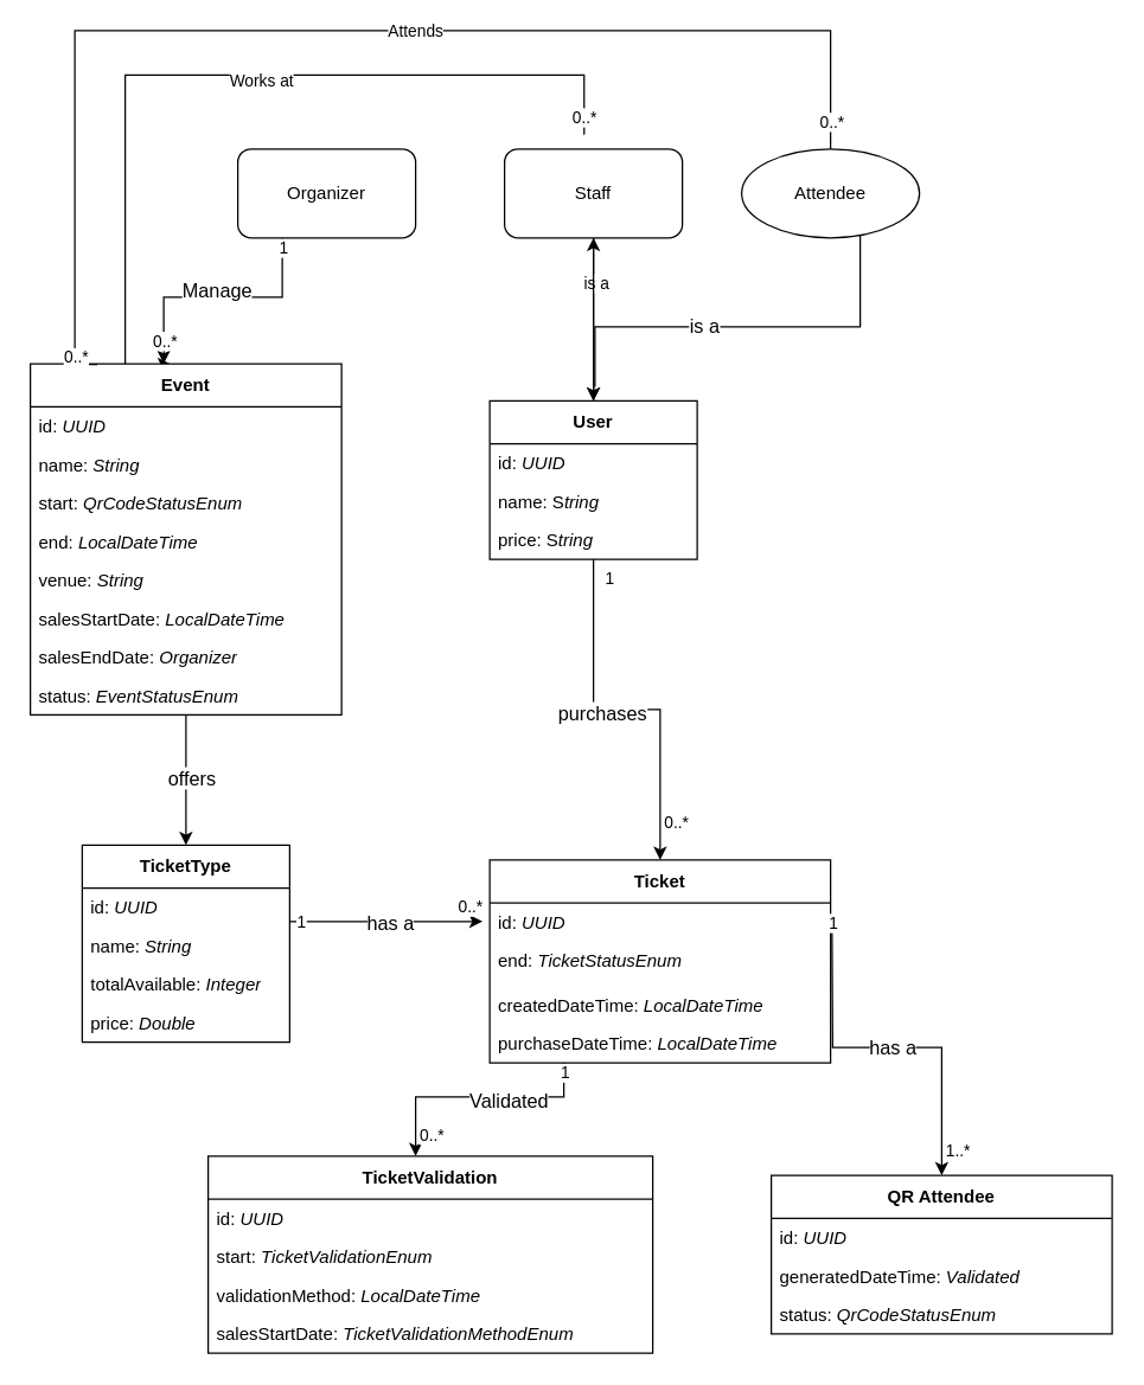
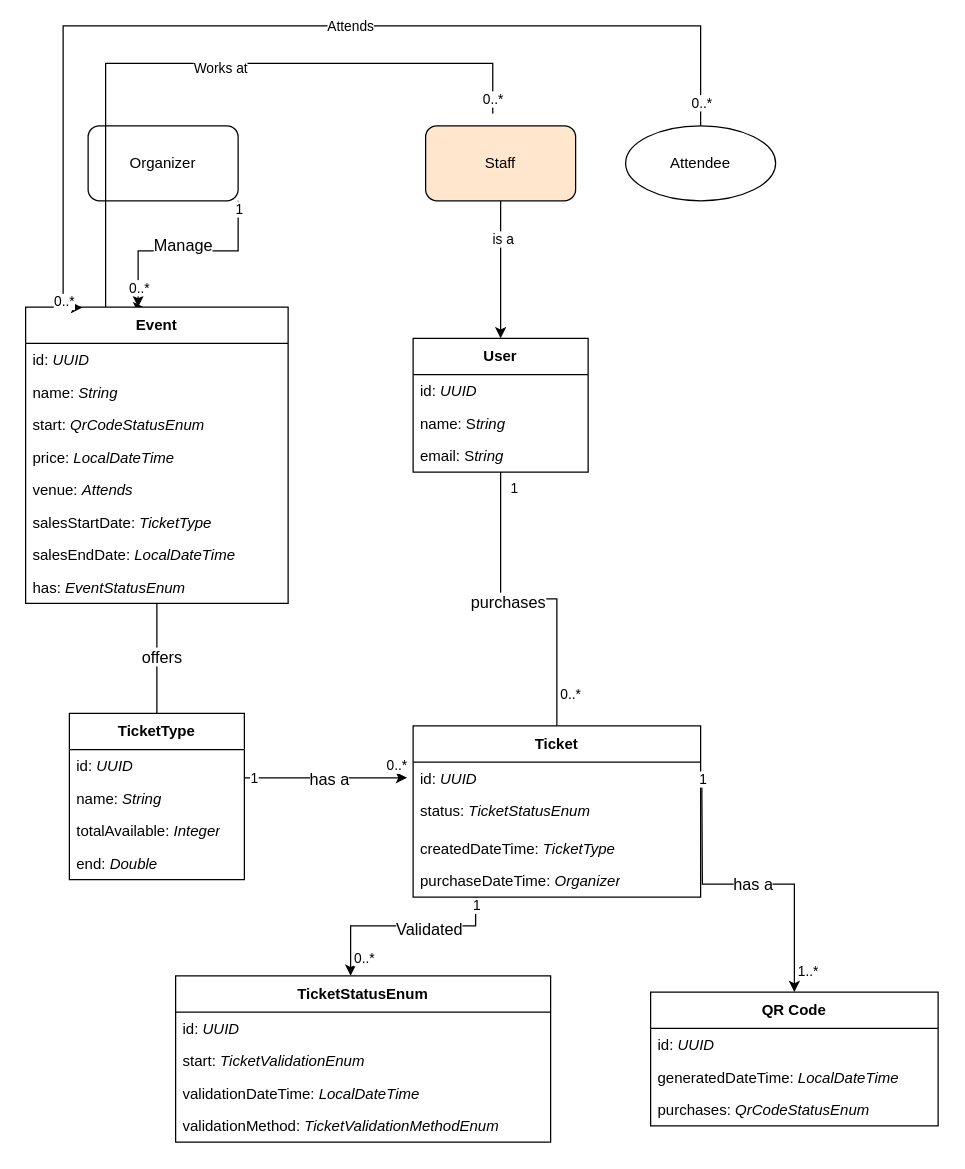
- <mxCell id="6" value="Organizer" style="rounded=1;whiteSpace=wrap;html=1;" vertex="1" parent="1"><mxGeometry x="160" y="100" width="120" height="60" as="geometry" /></mxCell>
+ <mxCell id="6" value="Organizer" style="rounded=1;whiteSpace=wrap;html=1;" vertex="1" parent="1"><mxGeometry x="70" y="100" width="120" height="60" as="geometry" /></mxCell>
- <mxCell id="13" value="Staff" style="rounded=1;whiteSpace=wrap;html=1;" vertex="1" parent="1"><mxGeometry x="340" y="100" width="120" height="60" as="geometry" /></mxCell>
+ <mxCell id="13" value="Staff" style="rounded=1;whiteSpace=wrap;html=1;fillColor=#ffe6cc;" vertex="1" parent="1"><mxGeometry x="340" y="100" width="120" height="60" as="geometry" /></mxCell>
- <mxCell id="14" style="edgeStyle=orthogonalEdgeStyle;rounded=0;orthogonalLoop=1;jettySize=auto;html=1;entryX=0.5;entryY=0;entryDx=0;entryDy=0;" edge="1" parent="1" source="16" target="33"><mxGeometry relative="1" as="geometry"><mxPoint x="400" y="250" as="targetPoint" /><Array as="points"><mxPoint x="580" y="220" /><mxPoint x="401" y="220" /><mxPoint x="401" y="260" /><mxPoint x="400" y="260" /></Array></mxGeometry></mxCell>
- <mxCell id="15" value="is a" style="edgeLabel;html=1;align=center;verticalAlign=middle;resizable=0;points=[];fontSize=13;" vertex="1" connectable="0" parent="14"><mxGeometry x="0.148" y="-1" relative="1" as="geometry"><mxPoint as="offset" /></mxGeometry></mxCell>
- <mxCell id="37" style="edgeStyle=orthogonalEdgeStyle;rounded=0;orthogonalLoop=1;jettySize=auto;html=1;entryX=0.215;entryY=0.002;entryDx=0;entryDy=0;exitX=0.5;exitY=0;exitDx=0;exitDy=0;entryPerimeter=0;endArrow=none;" edge="1" parent="1" source="16" target="19"><mxGeometry relative="1" as="geometry"><mxPoint x="524.06" y="70" as="sourcePoint" /><mxPoint x="50" y="223.48" as="targetPoint" /><Array as="points"><mxPoint x="560" y="20" /><mxPoint x="50" y="20" /><mxPoint x="50" y="245" /></Array></mxGeometry></mxCell>
+ <mxCell id="37" style="edgeStyle=orthogonalEdgeStyle;rounded=0;orthogonalLoop=1;jettySize=auto;html=1;entryX=0.215;entryY=0.002;entryDx=0;entryDy=0;exitX=0.5;exitY=0;exitDx=0;exitDy=0;entryPerimeter=0;" edge="1" parent="1" source="16" target="19"><mxGeometry relative="1" as="geometry"><mxPoint x="524.06" y="70" as="sourcePoint" /><mxPoint x="50" y="223.48" as="targetPoint" /><Array as="points"><mxPoint x="560" y="20" /><mxPoint x="50" y="20" /><mxPoint x="50" y="245" /></Array></mxGeometry></mxCell>
- <mxCell id="28" value="" style="edgeStyle=orthogonalEdgeStyle;rounded=0;orthogonalLoop=1;jettySize=auto;html=1;fontSize=13;" edge="1" parent="1" source="33" target="13"><mxGeometry relative="1" as="geometry" /></mxCell>
- <mxCell id="36" value="price&lt;span style=&quot;color: light-dark(rgb(0, 0, 0), rgb(255, 255, 255)); background-color: transparent;&quot;&gt;: S&lt;i&gt;tring&lt;/i&gt;&lt;/span&gt;" style="text;strokeColor=none;fillColor=none;align=left;verticalAlign=top;spacingLeft=4;spacingRight=4;overflow=hidden;rotatable=0;points=[[0,0.5],[1,0.5]];portConstraint=eastwest;whiteSpace=wrap;html=1;" vertex="1" parent="33"><mxGeometry y="81" width="140" height="26" as="geometry" /></mxCell>
+ <mxCell id="36" value="email&lt;span style=&quot;color: light-dark(rgb(0, 0, 0), rgb(255, 255, 255)); background-color: transparent;&quot;&gt;: S&lt;i&gt;tring&lt;/i&gt;&lt;/span&gt;" style="text;strokeColor=none;fillColor=none;align=left;verticalAlign=top;spacingLeft=4;spacingRight=4;overflow=hidden;rotatable=0;points=[[0,0.5],[1,0.5]];portConstraint=eastwest;whiteSpace=wrap;html=1;" vertex="1" parent="33"><mxGeometry y="81" width="140" height="26" as="geometry" /></mxCell>
- <mxCell id="23" value="end: &lt;i&gt;LocalDateTime&lt;/i&gt;" style="text;strokeColor=none;fillColor=none;align=left;verticalAlign=top;spacingLeft=4;spacingRight=4;overflow=hidden;rotatable=0;points=[[0,0.5],[1,0.5]];portConstraint=eastwest;whiteSpace=wrap;html=1;" vertex="1" parent="19"><mxGeometry y="107" width="210" height="26" as="geometry" /></mxCell>
+ <mxCell id="23" value="price: &lt;i&gt;LocalDateTime&lt;/i&gt;" style="text;strokeColor=none;fillColor=none;align=left;verticalAlign=top;spacingLeft=4;spacingRight=4;overflow=hidden;rotatable=0;points=[[0,0.5],[1,0.5]];portConstraint=eastwest;whiteSpace=wrap;html=1;" vertex="1" parent="19"><mxGeometry y="107" width="210" height="26" as="geometry" /></mxCell>
- <mxCell id="24" value="venue: &lt;i&gt;String&lt;/i&gt;" style="text;strokeColor=none;fillColor=none;align=left;verticalAlign=top;spacingLeft=4;spacingRight=4;overflow=hidden;rotatable=0;points=[[0,0.5],[1,0.5]];portConstraint=eastwest;whiteSpace=wrap;html=1;" vertex="1" parent="19"><mxGeometry y="133" width="210" height="26" as="geometry" /></mxCell>
+ <mxCell id="24" value="venue: &lt;i&gt;Attends&lt;/i&gt;" style="text;strokeColor=none;fillColor=none;align=left;verticalAlign=top;spacingLeft=4;spacingRight=4;overflow=hidden;rotatable=0;points=[[0,0.5],[1,0.5]];portConstraint=eastwest;whiteSpace=wrap;html=1;" vertex="1" parent="19"><mxGeometry y="133" width="210" height="26" as="geometry" /></mxCell>
- <mxCell id="25" value="salesStartDate: &lt;i&gt;LocalDateTime&lt;/i&gt;" style="text;strokeColor=none;fillColor=none;align=left;verticalAlign=top;spacingLeft=4;spacingRight=4;overflow=hidden;rotatable=0;points=[[0,0.5],[1,0.5]];portConstraint=eastwest;whiteSpace=wrap;html=1;" vertex="1" parent="19"><mxGeometry y="159" width="210" height="26" as="geometry" /></mxCell>
+ <mxCell id="25" value="salesStartDate: &lt;i&gt;TicketType&lt;/i&gt;" style="text;strokeColor=none;fillColor=none;align=left;verticalAlign=top;spacingLeft=4;spacingRight=4;overflow=hidden;rotatable=0;points=[[0,0.5],[1,0.5]];portConstraint=eastwest;whiteSpace=wrap;html=1;" vertex="1" parent="19"><mxGeometry y="159" width="210" height="26" as="geometry" /></mxCell>
- <mxCell id="26" value="salesEndDate:&amp;nbsp;&lt;i&gt;Organizer&lt;/i&gt;" style="text;strokeColor=none;fillColor=none;align=left;verticalAlign=top;spacingLeft=4;spacingRight=4;overflow=hidden;rotatable=0;points=[[0,0.5],[1,0.5]];portConstraint=eastwest;whiteSpace=wrap;html=1;" vertex="1" parent="19"><mxGeometry y="185" width="210" height="26" as="geometry" /></mxCell>
+ <mxCell id="26" value="salesEndDate:&amp;nbsp;&lt;i&gt;LocalDateTime&lt;/i&gt;" style="text;strokeColor=none;fillColor=none;align=left;verticalAlign=top;spacingLeft=4;spacingRight=4;overflow=hidden;rotatable=0;points=[[0,0.5],[1,0.5]];portConstraint=eastwest;whiteSpace=wrap;html=1;" vertex="1" parent="19"><mxGeometry y="185" width="210" height="26" as="geometry" /></mxCell>
- <mxCell id="27" value="status: &lt;i&gt;EventStatusEnum&lt;/i&gt;" style="text;strokeColor=none;fillColor=none;align=left;verticalAlign=top;spacingLeft=4;spacingRight=4;overflow=hidden;rotatable=0;points=[[0,0.5],[1,0.5]];portConstraint=eastwest;whiteSpace=wrap;html=1;" vertex="1" parent="19"><mxGeometry y="211" width="210" height="26" as="geometry" /></mxCell>
+ <mxCell id="27" value="has: &lt;i&gt;EventStatusEnum&lt;/i&gt;" style="text;strokeColor=none;fillColor=none;align=left;verticalAlign=top;spacingLeft=4;spacingRight=4;overflow=hidden;rotatable=0;points=[[0,0.5],[1,0.5]];portConstraint=eastwest;whiteSpace=wrap;html=1;" vertex="1" parent="19"><mxGeometry y="211" width="210" height="26" as="geometry" /></mxCell>
- <mxCell id="17" style="edgeStyle=orthogonalEdgeStyle;rounded=0;orthogonalLoop=1;jettySize=auto;html=1;entryX=0.5;entryY=0;entryDx=0;entryDy=0;" edge="1" parent="1" source="19" target="50"><mxGeometry relative="1" as="geometry" /></mxCell>
+ <mxCell id="17" style="edgeStyle=orthogonalEdgeStyle;rounded=0;orthogonalLoop=1;jettySize=auto;html=1;entryX=0.5;entryY=0;entryDx=0;entryDy=0;endArrow=none;" edge="1" parent="1" source="19" target="50"><mxGeometry relative="1" as="geometry" /></mxCell>
- <mxCell id="29" style="edgeStyle=orthogonalEdgeStyle;rounded=0;orthogonalLoop=1;jettySize=auto;html=1;entryX=0.5;entryY=0;entryDx=0;entryDy=0;" edge="1" parent="1" source="33" target="45"><mxGeometry relative="1" as="geometry" /></mxCell>
+ <mxCell id="29" style="edgeStyle=orthogonalEdgeStyle;rounded=0;orthogonalLoop=1;jettySize=auto;html=1;entryX=0.5;entryY=0;entryDx=0;entryDy=0;endArrow=none;" edge="1" parent="1" source="33" target="45"><mxGeometry relative="1" as="geometry" /></mxCell>
- <mxCell id="47" value="&lt;div&gt;end:&amp;nbsp;&lt;i&gt;TicketStatusEnum&lt;/i&gt;&lt;/div&gt;&lt;div&gt;&lt;br&gt;&lt;/div&gt;" style="text;strokeColor=none;fillColor=none;align=left;verticalAlign=top;spacingLeft=4;spacingRight=4;overflow=hidden;rotatable=0;points=[[0,0.5],[1,0.5]];portConstraint=eastwest;whiteSpace=wrap;html=1;" vertex="1" parent="45"><mxGeometry y="55" width="230" height="30" as="geometry" /></mxCell>
+ <mxCell id="47" value="&lt;div&gt;status:&amp;nbsp;&lt;i&gt;TicketStatusEnum&lt;/i&gt;&lt;/div&gt;&lt;div&gt;&lt;br&gt;&lt;/div&gt;" style="text;strokeColor=none;fillColor=none;align=left;verticalAlign=top;spacingLeft=4;spacingRight=4;overflow=hidden;rotatable=0;points=[[0,0.5],[1,0.5]];portConstraint=eastwest;whiteSpace=wrap;html=1;" vertex="1" parent="45"><mxGeometry y="55" width="230" height="30" as="geometry" /></mxCell>
- <mxCell id="48" value="&lt;div&gt;createdDateTime:&amp;nbsp;&lt;i&gt;LocalDateTime&lt;/i&gt;&lt;/div&gt;&lt;div&gt;&lt;br&gt;&lt;/div&gt;" style="text;strokeColor=none;fillColor=none;align=left;verticalAlign=top;spacingLeft=4;spacingRight=4;overflow=hidden;rotatable=0;points=[[0,0.5],[1,0.5]];portConstraint=eastwest;whiteSpace=wrap;html=1;" vertex="1" parent="45"><mxGeometry y="85" width="230" height="26" as="geometry" /></mxCell>
+ <mxCell id="48" value="&lt;div&gt;createdDateTime:&amp;nbsp;&lt;i&gt;TicketType&lt;/i&gt;&lt;/div&gt;&lt;div&gt;&lt;br&gt;&lt;/div&gt;" style="text;strokeColor=none;fillColor=none;align=left;verticalAlign=top;spacingLeft=4;spacingRight=4;overflow=hidden;rotatable=0;points=[[0,0.5],[1,0.5]];portConstraint=eastwest;whiteSpace=wrap;html=1;" vertex="1" parent="45"><mxGeometry y="85" width="230" height="26" as="geometry" /></mxCell>
- <mxCell id="54" value="price: &lt;i&gt;Double&lt;/i&gt;" style="text;strokeColor=none;fillColor=none;align=left;verticalAlign=top;spacingLeft=4;spacingRight=4;overflow=hidden;rotatable=0;points=[[0,0.5],[1,0.5]];portConstraint=eastwest;whiteSpace=wrap;html=1;" vertex="1" parent="50"><mxGeometry y="107" width="140" height="26" as="geometry" /></mxCell>
+ <mxCell id="54" value="end: &lt;i&gt;Double&lt;/i&gt;" style="text;strokeColor=none;fillColor=none;align=left;verticalAlign=top;spacingLeft=4;spacingRight=4;overflow=hidden;rotatable=0;points=[[0,0.5],[1,0.5]];portConstraint=eastwest;whiteSpace=wrap;html=1;" vertex="1" parent="50"><mxGeometry y="107" width="140" height="26" as="geometry" /></mxCell>
- <mxCell id="49" value="purchaseDateTime:&amp;nbsp;&lt;i style=&quot;color: light-dark(rgb(0, 0, 0), rgb(255, 255, 255)); background-color: transparent;&quot;&gt;LocalDateTime&lt;/i&gt;" style="text;strokeColor=none;fillColor=none;align=left;verticalAlign=top;spacingLeft=4;spacingRight=4;overflow=hidden;rotatable=0;points=[[0,0.5],[1,0.5]];portConstraint=eastwest;whiteSpace=wrap;html=1;" vertex="1" parent="45"><mxGeometry y="111" width="230" height="26" as="geometry" /></mxCell>
+ <mxCell id="49" value="purchaseDateTime:&amp;nbsp;&lt;i style=&quot;color: light-dark(rgb(0, 0, 0), rgb(255, 255, 255)); background-color: transparent;&quot;&gt;Organizer&lt;/i&gt;" style="text;strokeColor=none;fillColor=none;align=left;verticalAlign=top;spacingLeft=4;spacingRight=4;overflow=hidden;rotatable=0;points=[[0,0.5],[1,0.5]];portConstraint=eastwest;whiteSpace=wrap;html=1;" vertex="1" parent="45"><mxGeometry y="111" width="230" height="26" as="geometry" /></mxCell>
- <mxCell id="63" value="TicketValidation" style="swimlane;fontStyle=1;align=center;verticalAlign=middle;childLayout=stackLayout;horizontal=1;startSize=29;horizontalStack=0;resizeParent=1;resizeParentMax=0;resizeLast=0;collapsible=0;marginBottom=0;html=1;whiteSpace=wrap;" vertex="1" parent="1"><mxGeometry x="140" y="780" width="300" height="133" as="geometry" /></mxCell>
+ <mxCell id="63" value="TicketStatusEnum" style="swimlane;fontStyle=1;align=center;verticalAlign=middle;childLayout=stackLayout;horizontal=1;startSize=29;horizontalStack=0;resizeParent=1;resizeParentMax=0;resizeLast=0;collapsible=0;marginBottom=0;html=1;whiteSpace=wrap;" vertex="1" parent="1"><mxGeometry x="140" y="780" width="300" height="133" as="geometry" /></mxCell>
- <mxCell id="55" value="QR Attendee" style="swimlane;fontStyle=1;align=center;verticalAlign=middle;childLayout=stackLayout;horizontal=1;startSize=29;horizontalStack=0;resizeParent=1;resizeParentMax=0;resizeLast=0;collapsible=0;marginBottom=0;html=1;whiteSpace=wrap;" vertex="1" parent="1"><mxGeometry x="520" y="793" width="230" height="107" as="geometry" /></mxCell>
+ <mxCell id="55" value="QR Code" style="swimlane;fontStyle=1;align=center;verticalAlign=middle;childLayout=stackLayout;horizontal=1;startSize=29;horizontalStack=0;resizeParent=1;resizeParentMax=0;resizeLast=0;collapsible=0;marginBottom=0;html=1;whiteSpace=wrap;" vertex="1" parent="1"><mxGeometry x="520" y="793" width="230" height="107" as="geometry" /></mxCell>
- <mxCell id="57" value="&lt;span style=&quot;text-align: center;&quot;&gt;generatedDateTime: &lt;i&gt;Validated&lt;/i&gt;&lt;/span&gt;" style="text;strokeColor=none;fillColor=none;align=left;verticalAlign=top;spacingLeft=4;spacingRight=4;overflow=hidden;rotatable=0;points=[[0,0.5],[1,0.5]];portConstraint=eastwest;whiteSpace=wrap;html=1;" vertex="1" parent="55"><mxGeometry y="55" width="230" height="26" as="geometry" /></mxCell>
+ <mxCell id="57" value="&lt;span style=&quot;text-align: center;&quot;&gt;generatedDateTime: &lt;i&gt;LocalDateTime&lt;/i&gt;&lt;/span&gt;" style="text;strokeColor=none;fillColor=none;align=left;verticalAlign=top;spacingLeft=4;spacingRight=4;overflow=hidden;rotatable=0;points=[[0,0.5],[1,0.5]];portConstraint=eastwest;whiteSpace=wrap;html=1;" vertex="1" parent="55"><mxGeometry y="55" width="230" height="26" as="geometry" /></mxCell>
- <mxCell id="66" value="&lt;div style=&quot;text-align: center;&quot;&gt;validationMethod: &lt;i&gt;LocalDateTime&lt;/i&gt;&lt;/div&gt;&lt;div&gt;&lt;br&gt;&lt;/div&gt;" style="text;strokeColor=none;fillColor=none;align=left;verticalAlign=top;spacingLeft=4;spacingRight=4;overflow=hidden;rotatable=0;points=[[0,0.5],[1,0.5]];portConstraint=eastwest;whiteSpace=wrap;html=1;" vertex="1" parent="63"><mxGeometry y="81" width="300" height="26" as="geometry" /></mxCell>
+ <mxCell id="66" value="&lt;div style=&quot;text-align: center;&quot;&gt;validationDateTime: &lt;i&gt;LocalDateTime&lt;/i&gt;&lt;/div&gt;&lt;div&gt;&lt;br&gt;&lt;/div&gt;" style="text;strokeColor=none;fillColor=none;align=left;verticalAlign=top;spacingLeft=4;spacingRight=4;overflow=hidden;rotatable=0;points=[[0,0.5],[1,0.5]];portConstraint=eastwest;whiteSpace=wrap;html=1;" vertex="1" parent="63"><mxGeometry y="81" width="300" height="26" as="geometry" /></mxCell>
- <mxCell id="58" value="&lt;span style=&quot;text-align: center;&quot;&gt;status: &lt;i&gt;QrCodeStatusEnum&lt;/i&gt;&lt;/span&gt;" style="text;strokeColor=none;fillColor=none;align=left;verticalAlign=top;spacingLeft=4;spacingRight=4;overflow=hidden;rotatable=0;points=[[0,0.5],[1,0.5]];portConstraint=eastwest;whiteSpace=wrap;html=1;" vertex="1" parent="55"><mxGeometry y="81" width="230" height="26" as="geometry" /></mxCell>
+ <mxCell id="58" value="&lt;span style=&quot;text-align: center;&quot;&gt;purchases: &lt;i&gt;QrCodeStatusEnum&lt;/i&gt;&lt;/span&gt;" style="text;strokeColor=none;fillColor=none;align=left;verticalAlign=top;spacingLeft=4;spacingRight=4;overflow=hidden;rotatable=0;points=[[0,0.5],[1,0.5]];portConstraint=eastwest;whiteSpace=wrap;html=1;" vertex="1" parent="55"><mxGeometry y="81" width="230" height="26" as="geometry" /></mxCell>
- <mxCell id="67" value="&lt;span style=&quot;text-align: center;&quot;&gt;salesStartDate: &lt;i&gt;TicketValidationMethodEnum&lt;/i&gt;&lt;/span&gt;" style="text;strokeColor=none;fillColor=none;align=left;verticalAlign=top;spacingLeft=4;spacingRight=4;overflow=hidden;rotatable=0;points=[[0,0.5],[1,0.5]];portConstraint=eastwest;whiteSpace=wrap;html=1;" vertex="1" parent="63"><mxGeometry y="107" width="300" height="26" as="geometry" /></mxCell>
+ <mxCell id="67" value="&lt;span style=&quot;text-align: center;&quot;&gt;validationMethod: &lt;i&gt;TicketValidationMethodEnum&lt;/i&gt;&lt;/span&gt;" style="text;strokeColor=none;fillColor=none;align=left;verticalAlign=top;spacingLeft=4;spacingRight=4;overflow=hidden;rotatable=0;points=[[0,0.5],[1,0.5]];portConstraint=eastwest;whiteSpace=wrap;html=1;" vertex="1" parent="63"><mxGeometry y="107" width="300" height="26" as="geometry" /></mxCell>
